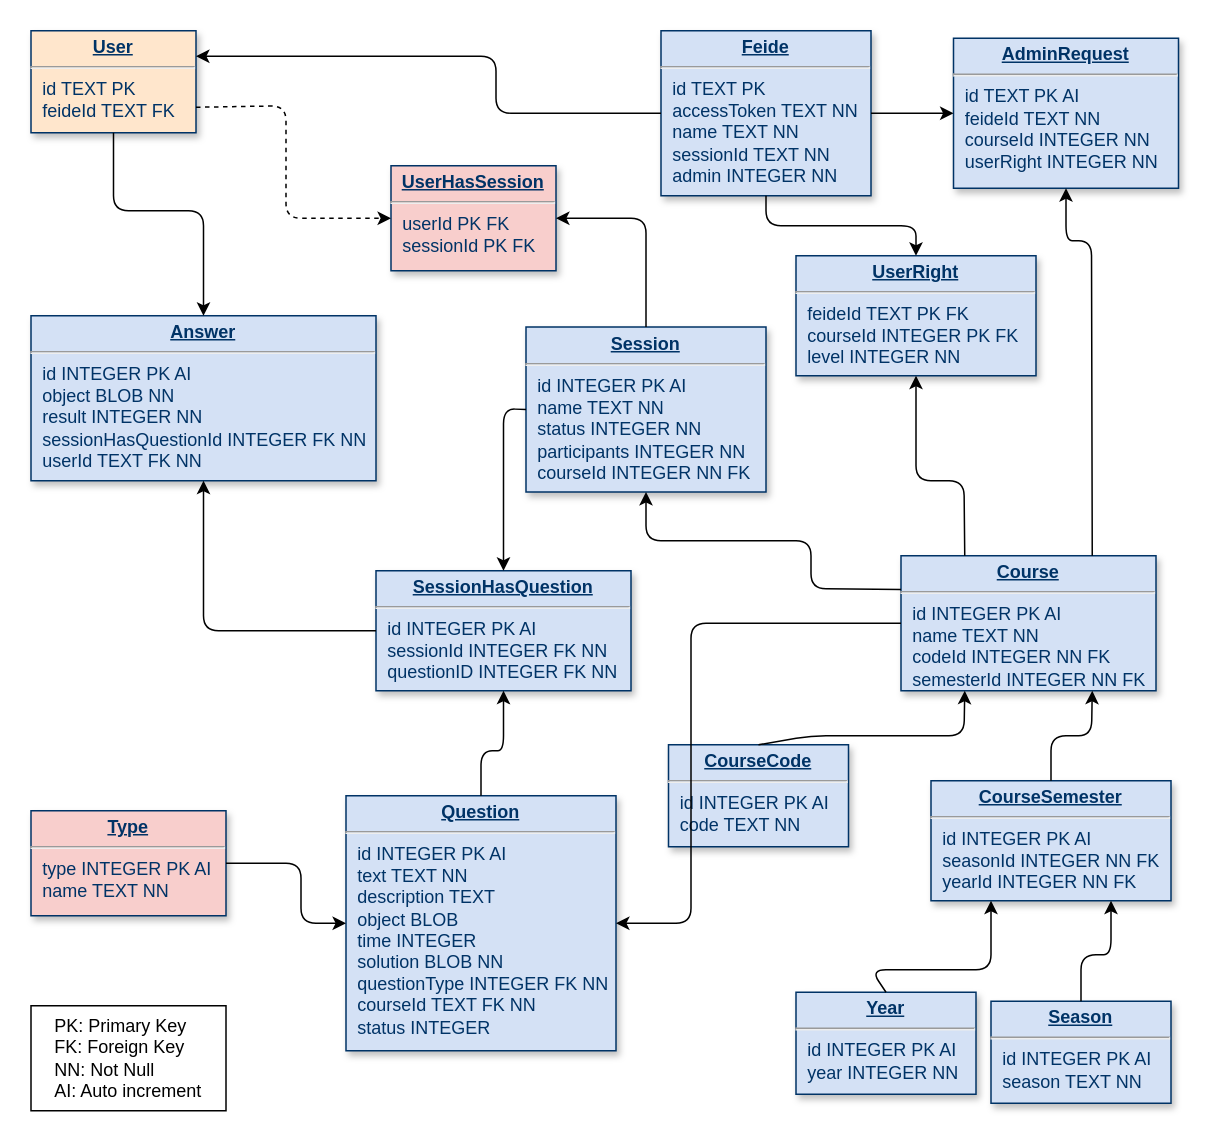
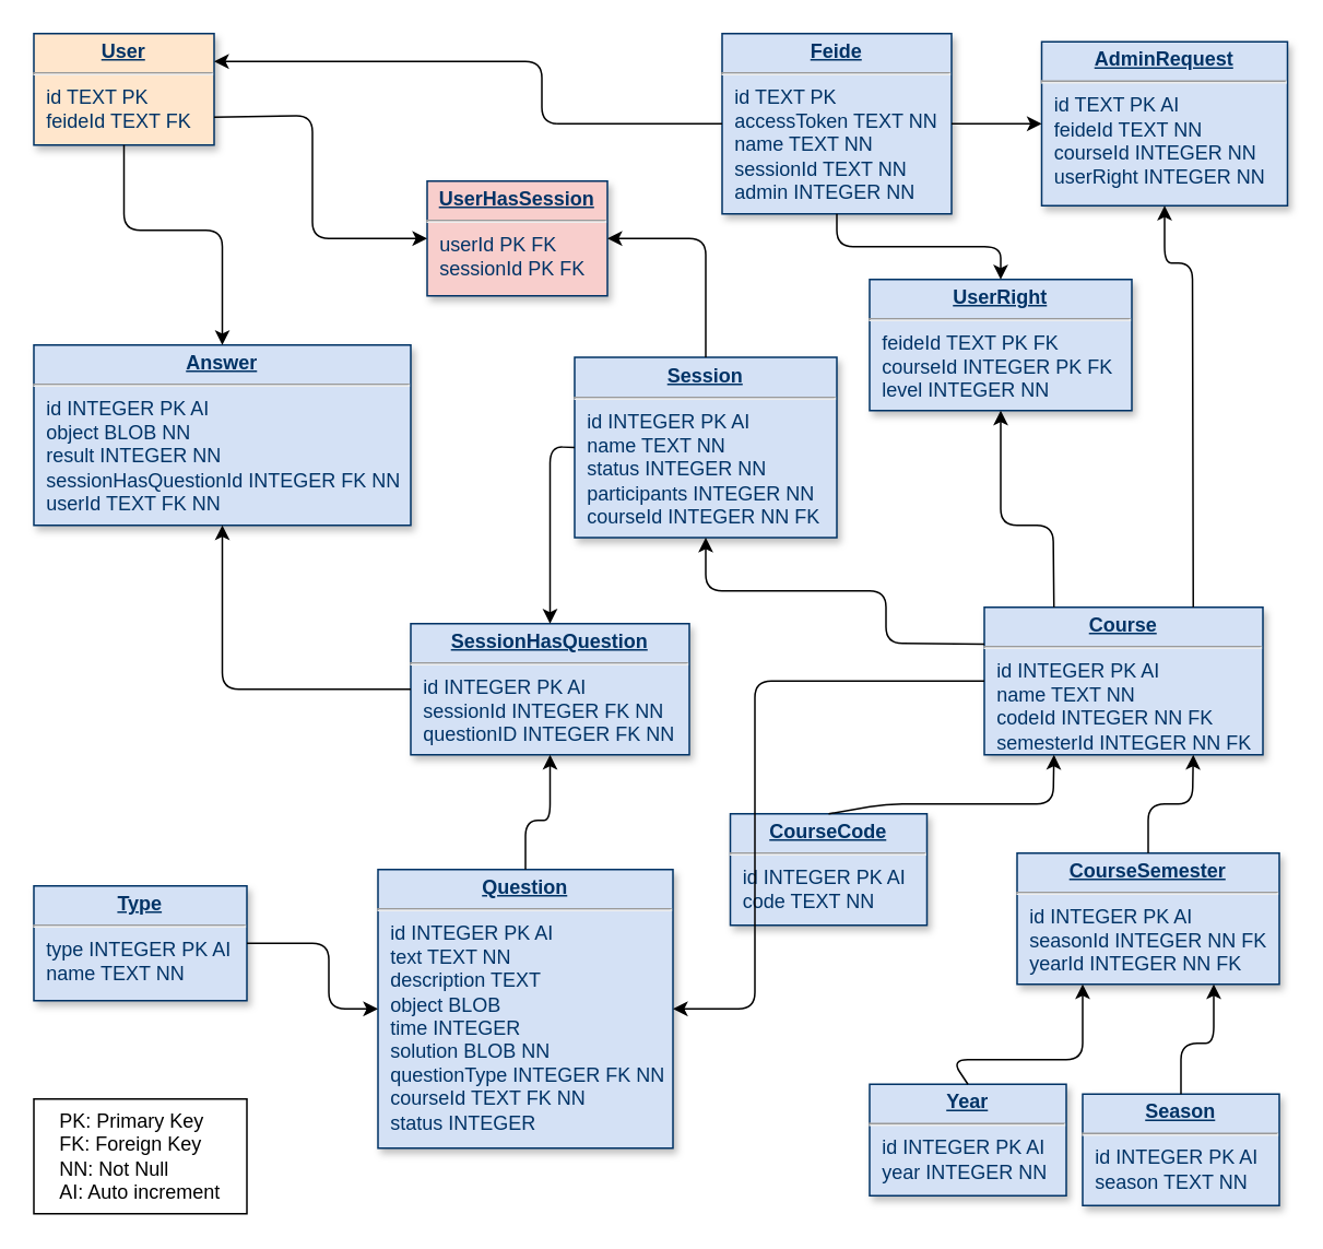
- <mxCell id="17" value="" style="endArrow=classic;html=1;exitX=1;exitY=0.75;exitDx=0;exitDy=0;entryX=0;entryY=0.5;entryDx=0;entryDy=0;dashed=1;" parent="1" source="2" target="11" edge="1"><mxGeometry width="50" height="50" relative="1" as="geometry"><mxPoint x="270" y="90" as="sourcePoint" /><mxPoint x="320" y="40" as="targetPoint" /><Array as="points"><mxPoint x="190" y="70" /><mxPoint x="190" y="145" /></Array></mxGeometry></mxCell>
+ <mxCell id="17" value="" style="endArrow=classic;html=1;exitX=1;exitY=0.75;exitDx=0;exitDy=0;entryX=0;entryY=0.5;entryDx=0;entryDy=0;" parent="1" source="2" target="11" edge="1"><mxGeometry width="50" height="50" relative="1" as="geometry"><mxPoint x="270" y="90" as="sourcePoint" /><mxPoint x="320" y="40" as="targetPoint" /><Array as="points"><mxPoint x="190" y="70" /><mxPoint x="190" y="145" /></Array></mxGeometry></mxCell>
- <mxCell id="12" value="&lt;p style=&quot;margin: 0px ; margin-top: 4px ; text-align: center ; text-decoration: underline&quot;&gt;&lt;b&gt;Type&lt;/b&gt;&lt;/p&gt;&lt;hr&gt;&lt;p style=&quot;margin: 0px ; margin-left: 8px&quot;&gt;type INTEGER PK AI&lt;/p&gt;&lt;p style=&quot;margin: 0px ; margin-left: 8px&quot;&gt;name TEXT NN&lt;/p&gt;" style="verticalAlign=top;align=left;overflow=fill;fontSize=12;fontFamily=Helvetica;html=1;strokeColor=#003366;shadow=1;fillColor=#f8cecc;fontColor=#003366;" parent="1" vertex="1"><mxGeometry x="20" y="540" width="130" height="70" as="geometry" /></mxCell>
+ <mxCell id="12" value="&lt;p style=&quot;margin: 0px ; margin-top: 4px ; text-align: center ; text-decoration: underline&quot;&gt;&lt;b&gt;Type&lt;/b&gt;&lt;/p&gt;&lt;hr&gt;&lt;p style=&quot;margin: 0px ; margin-left: 8px&quot;&gt;type INTEGER PK AI&lt;/p&gt;&lt;p style=&quot;margin: 0px ; margin-left: 8px&quot;&gt;name TEXT NN&lt;/p&gt;" style="verticalAlign=top;align=left;overflow=fill;fontSize=12;fontFamily=Helvetica;html=1;strokeColor=#003366;shadow=1;fillColor=#D4E1F5;fontColor=#003366" parent="1" vertex="1"><mxGeometry x="20" y="540" width="130" height="70" as="geometry" /></mxCell>
